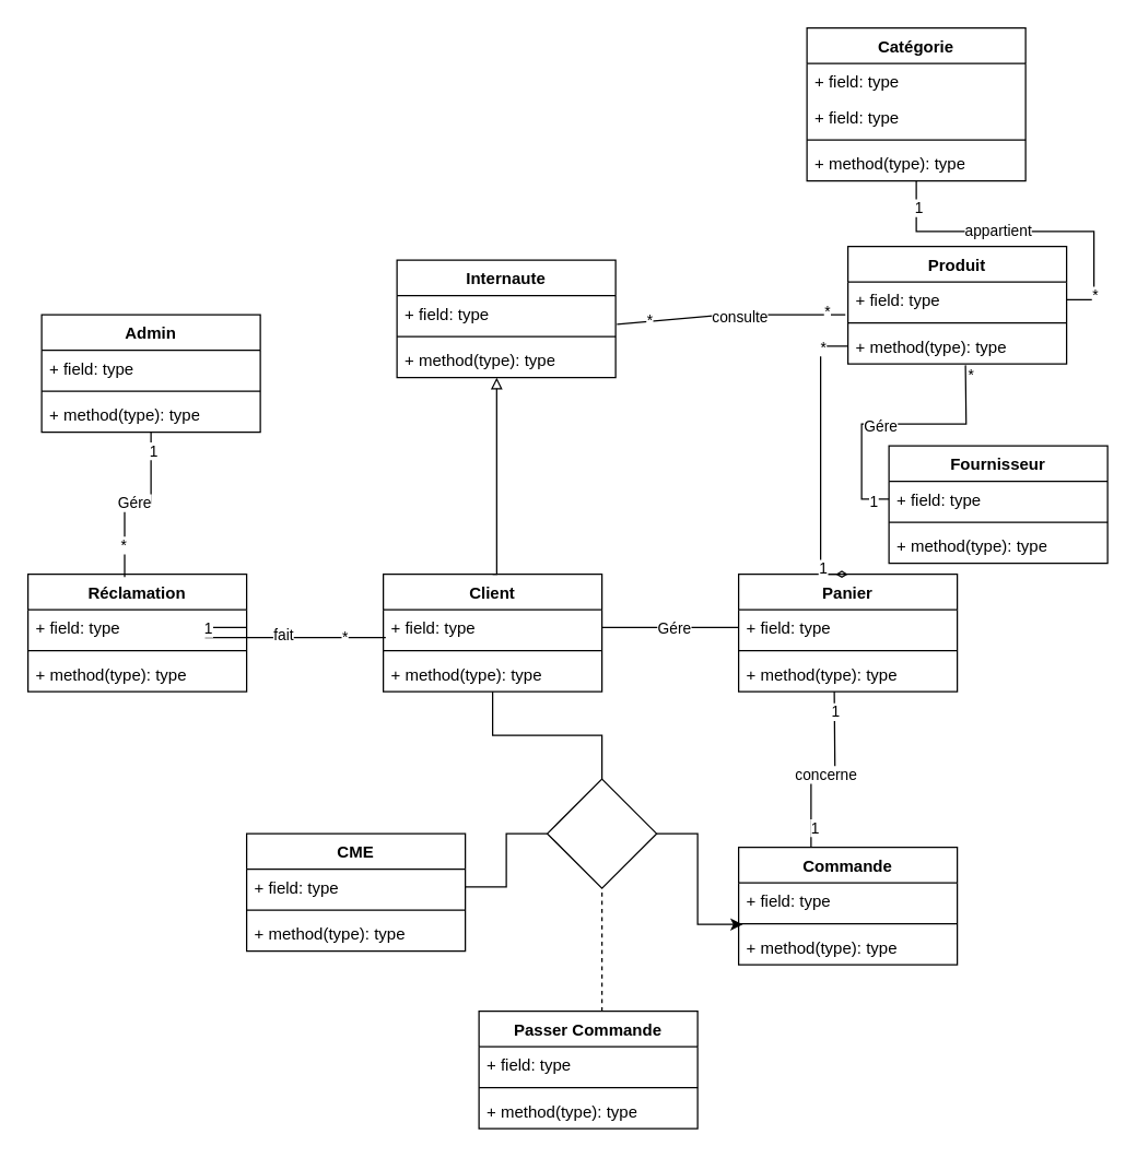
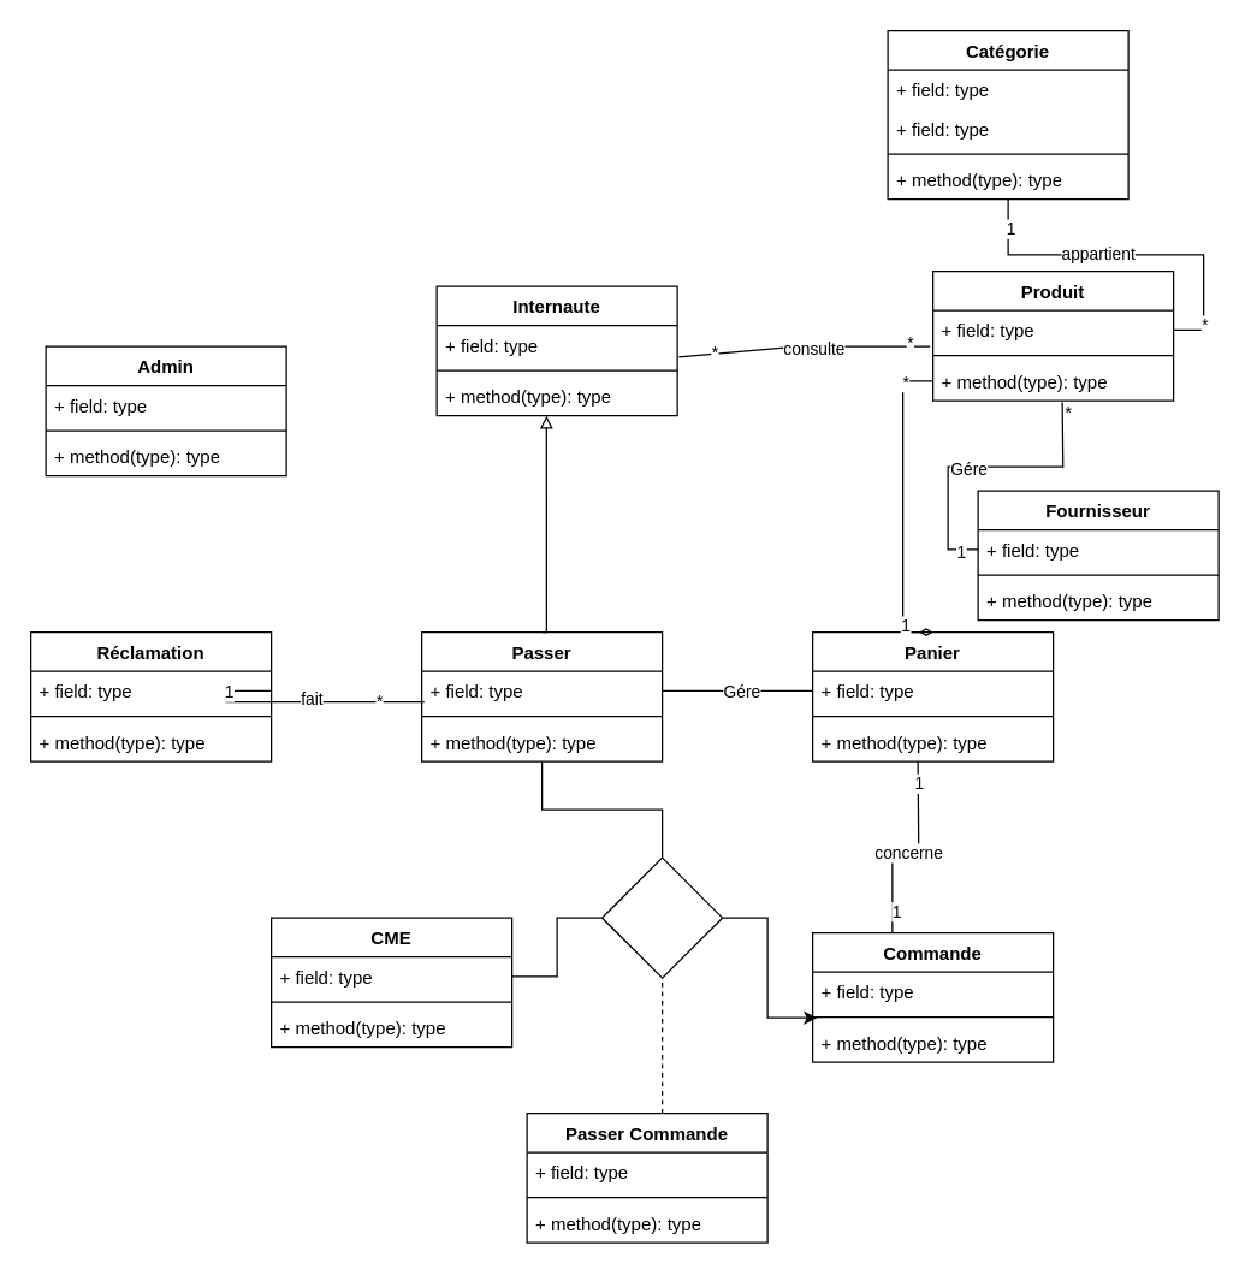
- <mxCell id="78" style="edgeStyle=orthogonalEdgeStyle;rounded=0;orthogonalLoop=1;jettySize=auto;html=1;entryX=0.442;entryY=0.025;entryDx=0;entryDy=0;entryPerimeter=0;endArrow=none;endFill=0;" edge="1" parent="1" source="74" target="66"><mxGeometry relative="1" as="geometry" /></mxCell>
- <mxCell id="79" value="Gére" style="edgeLabel;html=1;align=center;verticalAlign=middle;resizable=0;points=[];" vertex="1" connectable="0" parent="78"><mxGeometry x="0.03" y="-1" relative="1" as="geometry"><mxPoint as="offset" /></mxGeometry></mxCell>
- <mxCell id="80" value="1" style="edgeLabel;html=1;align=center;verticalAlign=middle;resizable=0;points=[];" vertex="1" connectable="0" parent="78"><mxGeometry x="-0.787" y="1" relative="1" as="geometry"><mxPoint as="offset" /></mxGeometry></mxCell>
- <mxCell id="81" value="*" style="edgeLabel;html=1;align=center;verticalAlign=middle;resizable=0;points=[];" vertex="1" connectable="0" parent="78"><mxGeometry x="0.619" y="-1" relative="1" as="geometry"><mxPoint as="offset" /></mxGeometry></mxCell>
- <mxCell id="31" value="Client" style="swimlane;fontStyle=1;align=center;verticalAlign=top;childLayout=stackLayout;horizontal=1;startSize=26;horizontalStack=0;resizeParent=1;resizeParentMax=0;resizeLast=0;collapsible=1;marginBottom=0;whiteSpace=wrap;html=1;" vertex="1" parent="1"><mxGeometry x="280" y="420" width="160" height="86" as="geometry" /></mxCell>
+ <mxCell id="31" value="Passer" style="swimlane;fontStyle=1;align=center;verticalAlign=top;childLayout=stackLayout;horizontal=1;startSize=26;horizontalStack=0;resizeParent=1;resizeParentMax=0;resizeLast=0;collapsible=1;marginBottom=0;whiteSpace=wrap;html=1;" vertex="1" parent="1"><mxGeometry x="280" y="420" width="160" height="86" as="geometry" /></mxCell>
